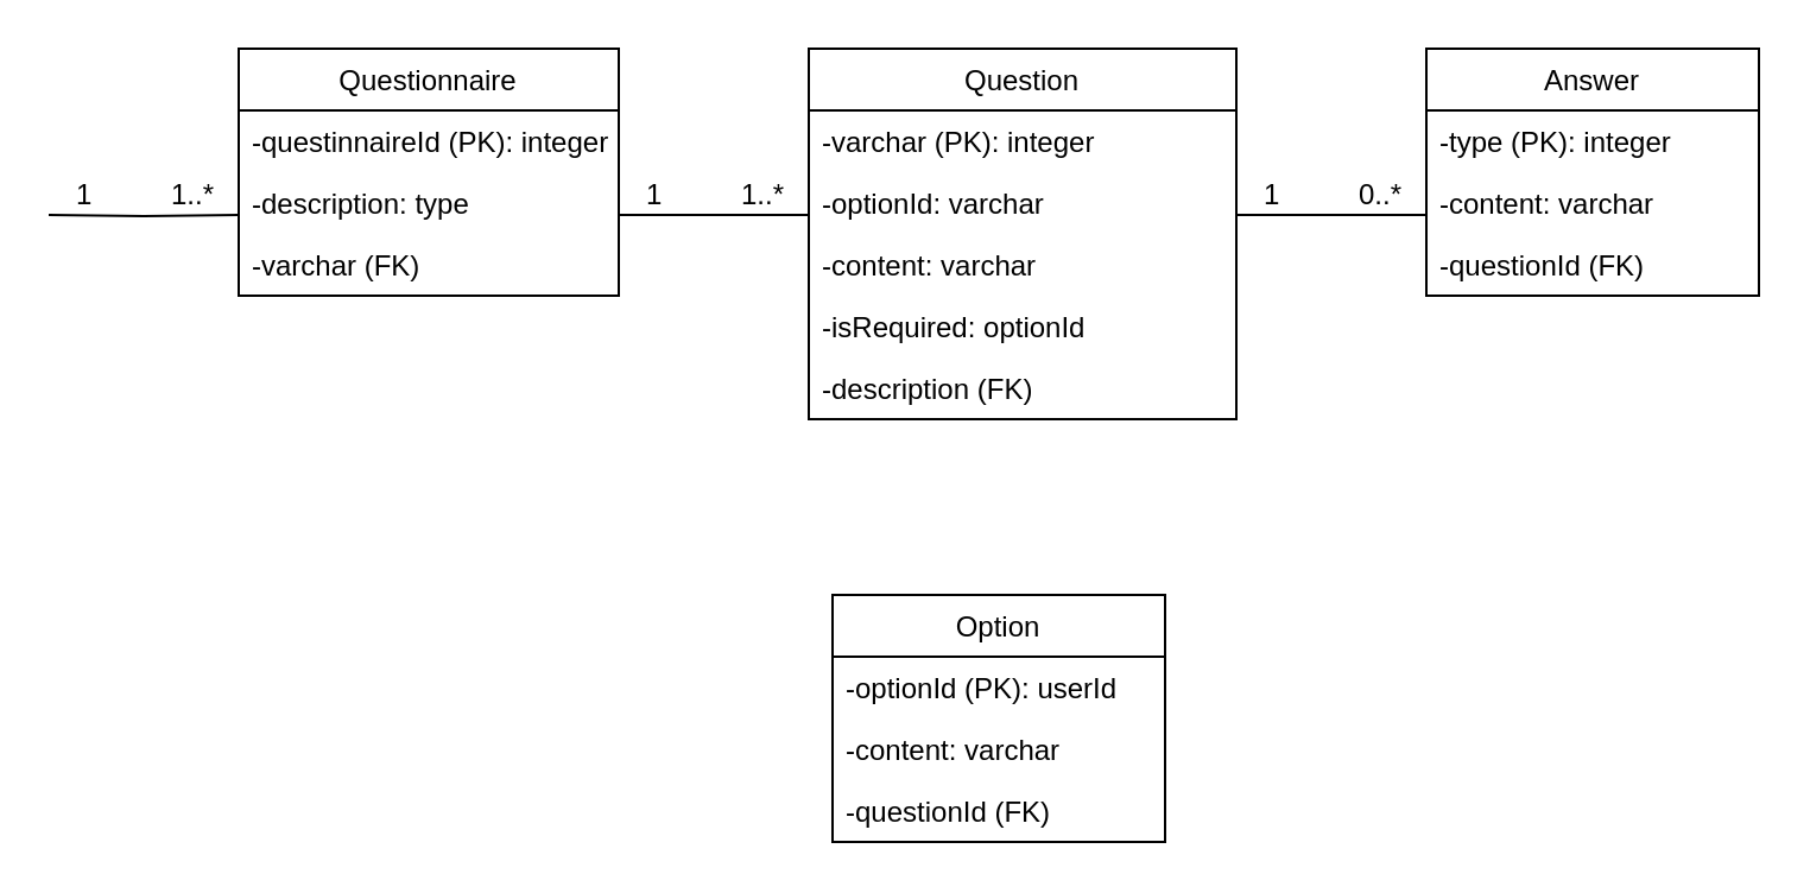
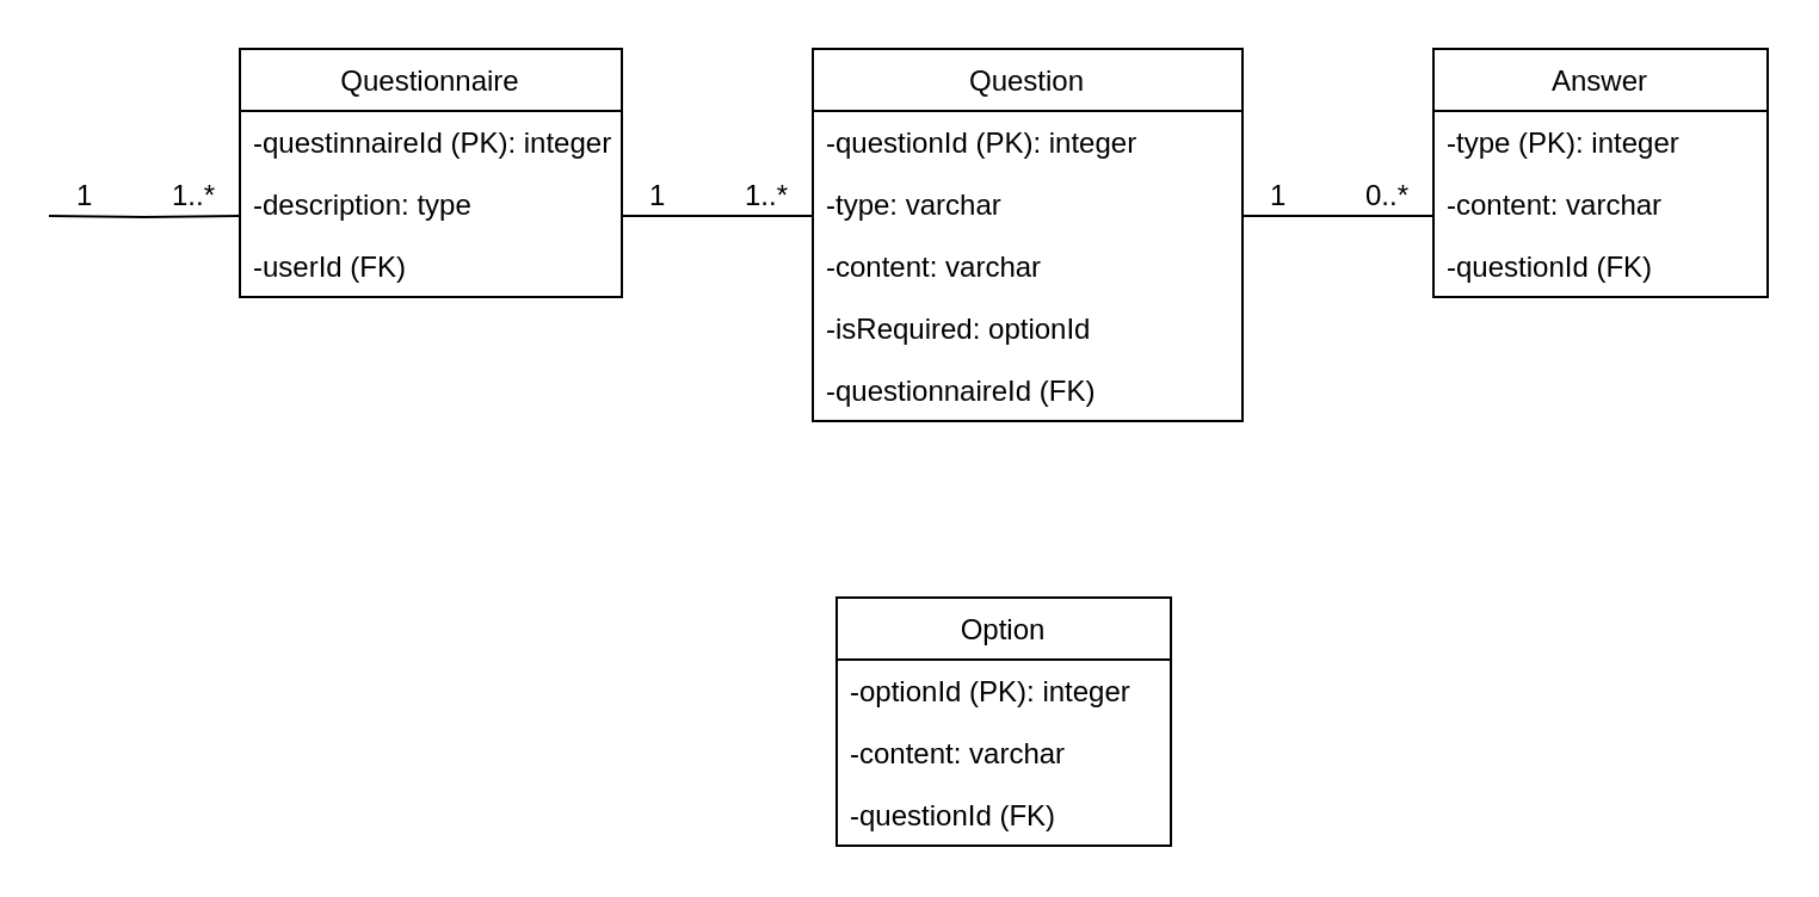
- <mxCell id="7" value="-varchar (PK): integer" style="text;strokeColor=none;fillColor=none;align=left;verticalAlign=top;spacingLeft=4;spacingRight=4;overflow=hidden;rotatable=0;points=[[0,0.5],[1,0.5]];portConstraint=eastwest;" parent="6" vertex="1"><mxGeometry y="26" width="180" height="26" as="geometry" /></mxCell>
+ <mxCell id="7" value="-questionId (PK): integer" style="text;strokeColor=none;fillColor=none;align=left;verticalAlign=top;spacingLeft=4;spacingRight=4;overflow=hidden;rotatable=0;points=[[0,0.5],[1,0.5]];portConstraint=eastwest;" parent="6" vertex="1"><mxGeometry y="26" width="180" height="26" as="geometry" /></mxCell>
- <mxCell id="8" value="-optionId: varchar" style="text;strokeColor=none;fillColor=none;align=left;verticalAlign=top;spacingLeft=4;spacingRight=4;overflow=hidden;rotatable=0;points=[[0,0.5],[1,0.5]];portConstraint=eastwest;" parent="6" vertex="1"><mxGeometry y="52" width="180" height="26" as="geometry" /></mxCell>
+ <mxCell id="8" value="-type: varchar" style="text;strokeColor=none;fillColor=none;align=left;verticalAlign=top;spacingLeft=4;spacingRight=4;overflow=hidden;rotatable=0;points=[[0,0.5],[1,0.5]];portConstraint=eastwest;" parent="6" vertex="1"><mxGeometry y="52" width="180" height="26" as="geometry" /></mxCell>
- <mxCell id="5" value="-varchar (FK)" style="text;strokeColor=none;fillColor=none;align=left;verticalAlign=top;spacingLeft=4;spacingRight=4;overflow=hidden;rotatable=0;points=[[0,0.5],[1,0.5]];portConstraint=eastwest;" parent="2" vertex="1"><mxGeometry y="78" width="160" height="26" as="geometry" /></mxCell>
+ <mxCell id="5" value="-userId (FK)" style="text;strokeColor=none;fillColor=none;align=left;verticalAlign=top;spacingLeft=4;spacingRight=4;overflow=hidden;rotatable=0;points=[[0,0.5],[1,0.5]];portConstraint=eastwest;" parent="2" vertex="1"><mxGeometry y="78" width="160" height="26" as="geometry" /></mxCell>
- <mxCell id="11" value="-description (FK)" style="text;strokeColor=none;fillColor=none;align=left;verticalAlign=top;spacingLeft=4;spacingRight=4;overflow=hidden;rotatable=0;points=[[0,0.5],[1,0.5]];portConstraint=eastwest;" parent="6" vertex="1"><mxGeometry y="130" width="180" height="26" as="geometry" /></mxCell>
+ <mxCell id="11" value="-questionnaireId (FK)" style="text;strokeColor=none;fillColor=none;align=left;verticalAlign=top;spacingLeft=4;spacingRight=4;overflow=hidden;rotatable=0;points=[[0,0.5],[1,0.5]];portConstraint=eastwest;" parent="6" vertex="1"><mxGeometry y="130" width="180" height="26" as="geometry" /></mxCell>
- <mxCell id="26" value="-optionId (PK): userId" style="text;strokeColor=none;fillColor=none;align=left;verticalAlign=top;spacingLeft=4;spacingRight=4;overflow=hidden;rotatable=0;points=[[0,0.5],[1,0.5]];portConstraint=eastwest;" vertex="1" parent="25"><mxGeometry y="26" width="140" height="26" as="geometry" /></mxCell>
+ <mxCell id="26" value="-optionId (PK): integer" style="text;strokeColor=none;fillColor=none;align=left;verticalAlign=top;spacingLeft=4;spacingRight=4;overflow=hidden;rotatable=0;points=[[0,0.5],[1,0.5]];portConstraint=eastwest;" vertex="1" parent="25"><mxGeometry y="26" width="140" height="26" as="geometry" /></mxCell>
